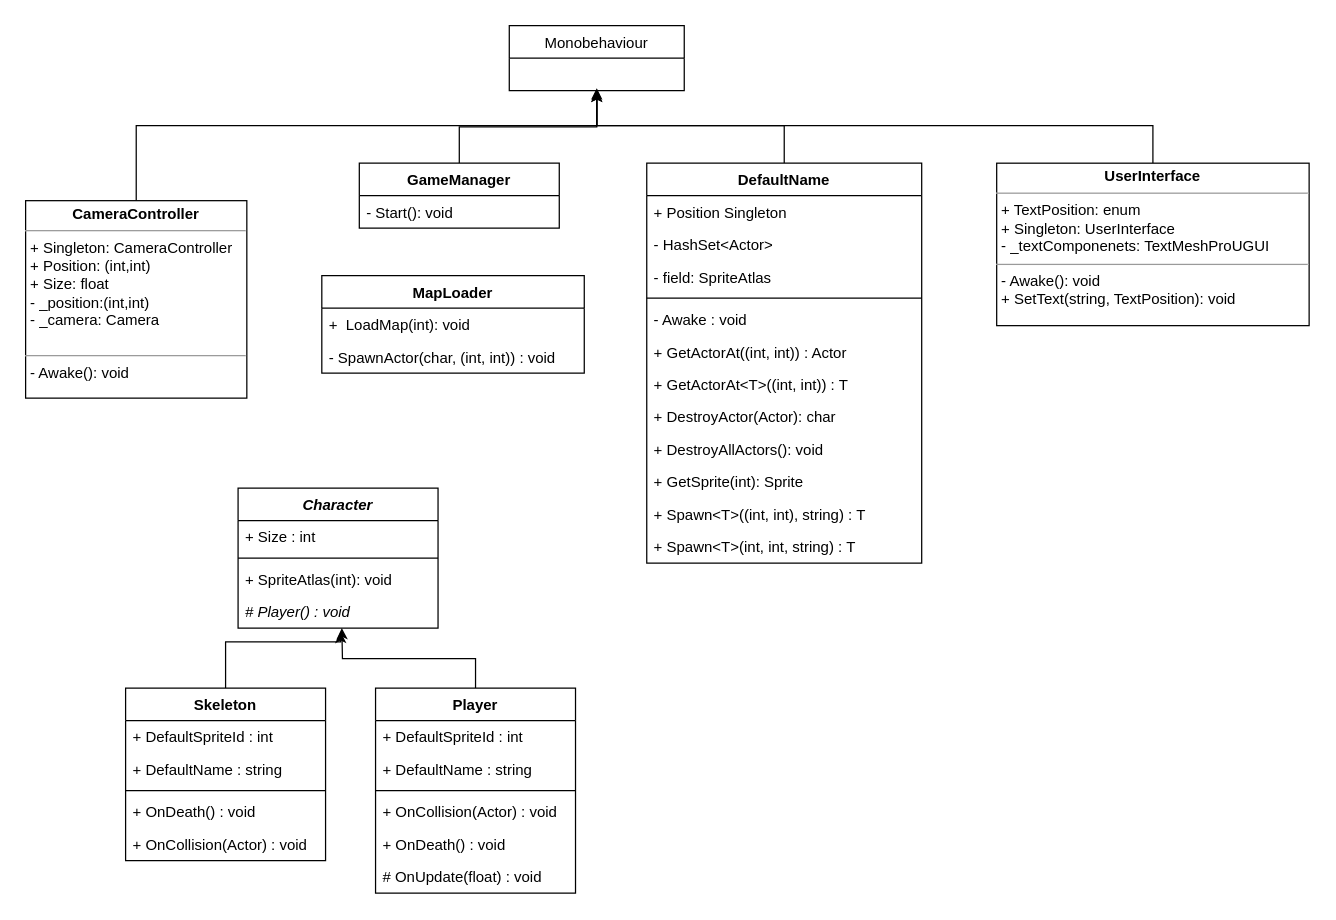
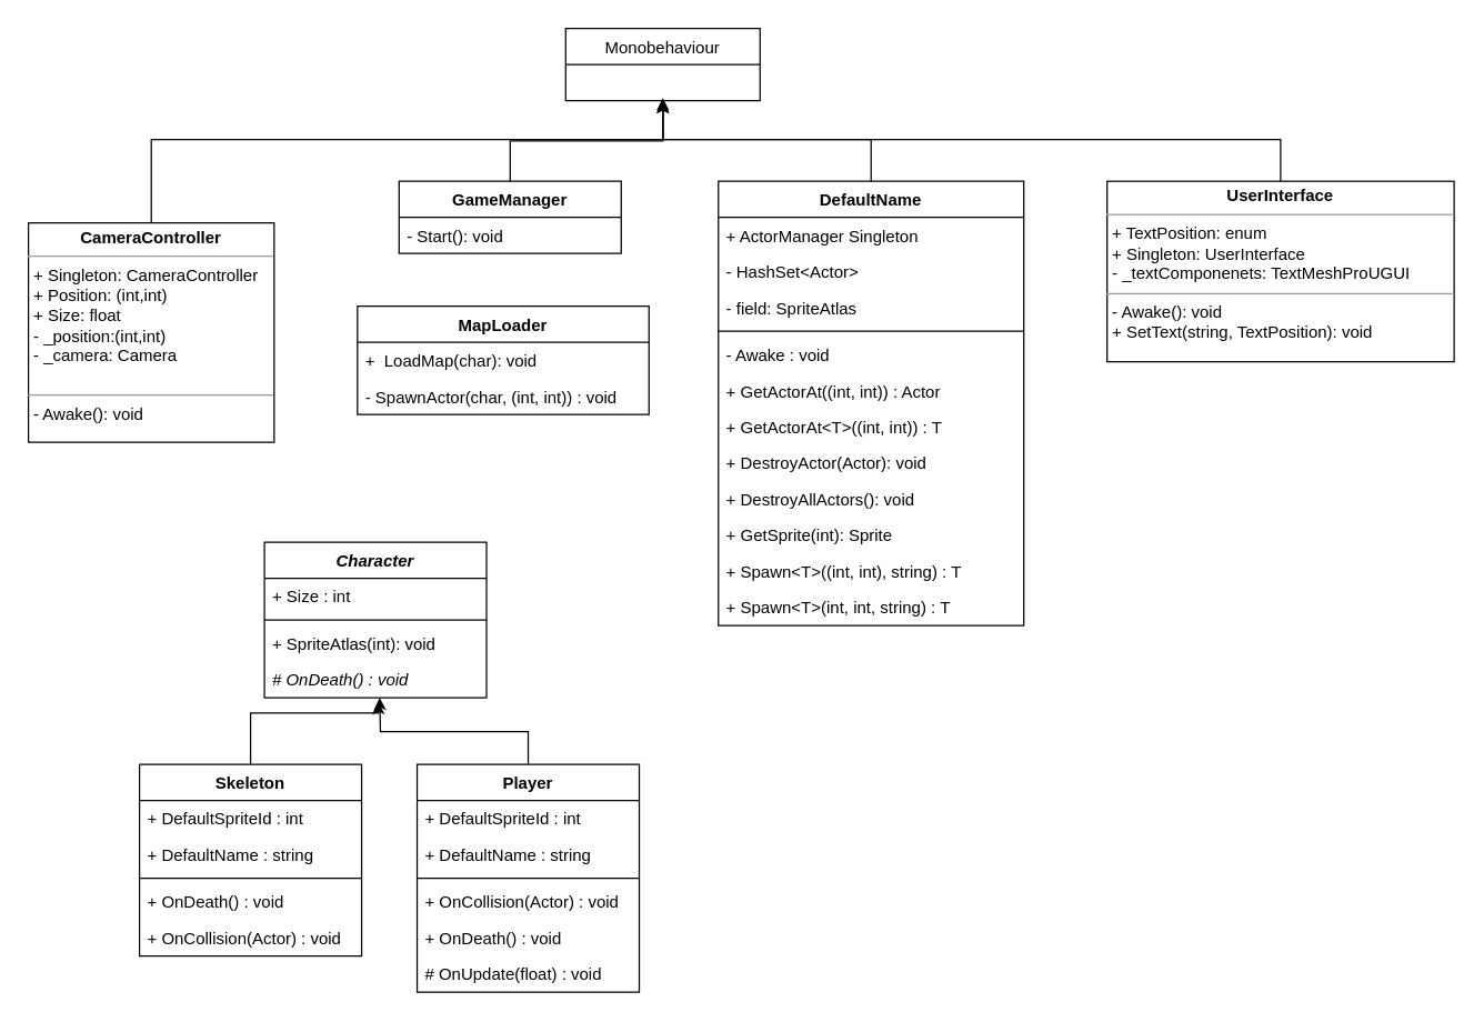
- <mxCell id="10" value="+ Position Singleton" style="text;strokeColor=none;fillColor=none;align=left;verticalAlign=top;spacingLeft=4;spacingRight=4;overflow=hidden;rotatable=0;points=[[0,0.5],[1,0.5]];portConstraint=eastwest;" parent="9" vertex="1"><mxGeometry y="26" width="220" height="26" as="geometry" /></mxCell>
+ <mxCell id="10" value="+ ActorManager Singleton" style="text;strokeColor=none;fillColor=none;align=left;verticalAlign=top;spacingLeft=4;spacingRight=4;overflow=hidden;rotatable=0;points=[[0,0.5],[1,0.5]];portConstraint=eastwest;" parent="9" vertex="1"><mxGeometry y="26" width="220" height="26" as="geometry" /></mxCell>
- <mxCell id="6" value="+  LoadMap(int): void&#10;" style="text;strokeColor=none;fillColor=none;align=left;verticalAlign=top;spacingLeft=4;spacingRight=4;overflow=hidden;rotatable=0;points=[[0,0.5],[1,0.5]];portConstraint=eastwest;" parent="5" vertex="1"><mxGeometry y="26" width="210" height="26" as="geometry" /></mxCell>
+ <mxCell id="6" value="+  LoadMap(char): void&#10;" style="text;strokeColor=none;fillColor=none;align=left;verticalAlign=top;spacingLeft=4;spacingRight=4;overflow=hidden;rotatable=0;points=[[0,0.5],[1,0.5]];portConstraint=eastwest;" parent="5" vertex="1"><mxGeometry y="26" width="210" height="26" as="geometry" /></mxCell>
- <mxCell id="17" value="+ DestroyActor(Actor): char" style="text;strokeColor=none;fillColor=none;align=left;verticalAlign=top;spacingLeft=4;spacingRight=4;overflow=hidden;rotatable=0;points=[[0,0.5],[1,0.5]];portConstraint=eastwest;" parent="9" vertex="1"><mxGeometry y="190" width="220" height="26" as="geometry" /></mxCell>
+ <mxCell id="17" value="+ DestroyActor(Actor): void" style="text;strokeColor=none;fillColor=none;align=left;verticalAlign=top;spacingLeft=4;spacingRight=4;overflow=hidden;rotatable=0;points=[[0,0.5],[1,0.5]];portConstraint=eastwest;" parent="9" vertex="1"><mxGeometry y="190" width="220" height="26" as="geometry" /></mxCell>
- <mxCell id="28" value="# Player() : void" style="text;strokeColor=none;fillColor=none;align=left;verticalAlign=top;spacingLeft=4;spacingRight=4;overflow=hidden;rotatable=0;points=[[0,0.5],[1,0.5]];portConstraint=eastwest;fontStyle=2" parent="24" vertex="1"><mxGeometry y="86" width="160" height="26" as="geometry" /></mxCell>
+ <mxCell id="28" value="# OnDeath() : void" style="text;strokeColor=none;fillColor=none;align=left;verticalAlign=top;spacingLeft=4;spacingRight=4;overflow=hidden;rotatable=0;points=[[0,0.5],[1,0.5]];portConstraint=eastwest;fontStyle=2" parent="24" vertex="1"><mxGeometry y="86" width="160" height="26" as="geometry" /></mxCell>
